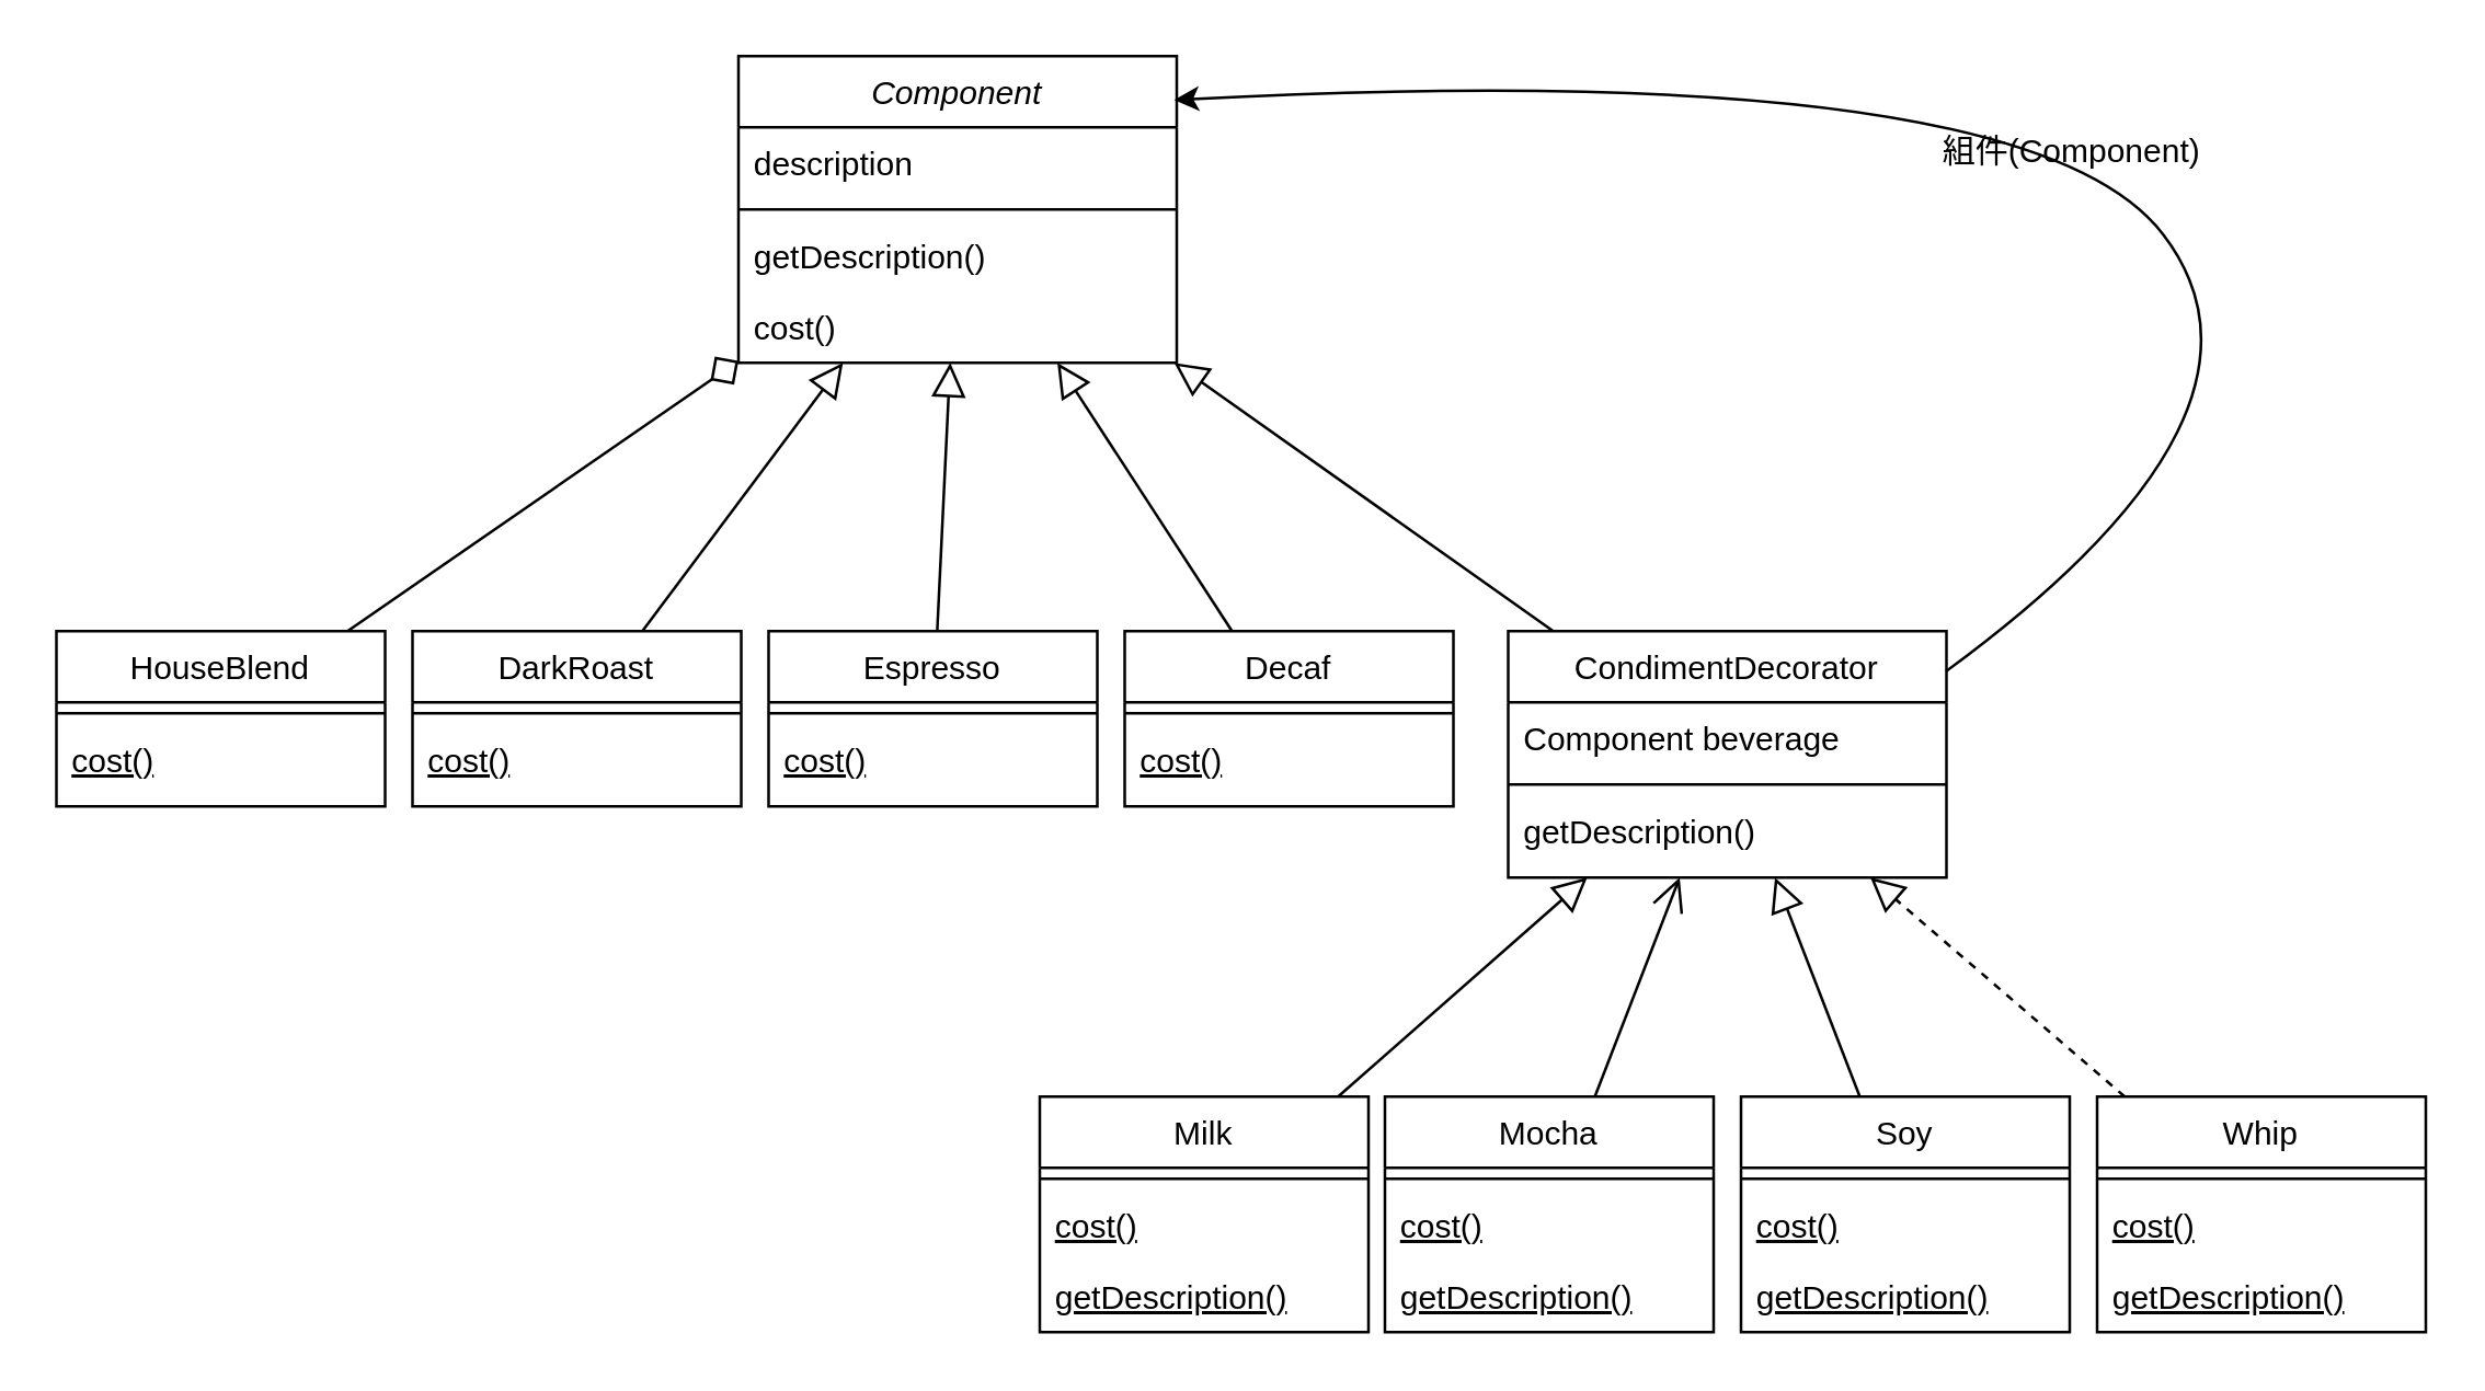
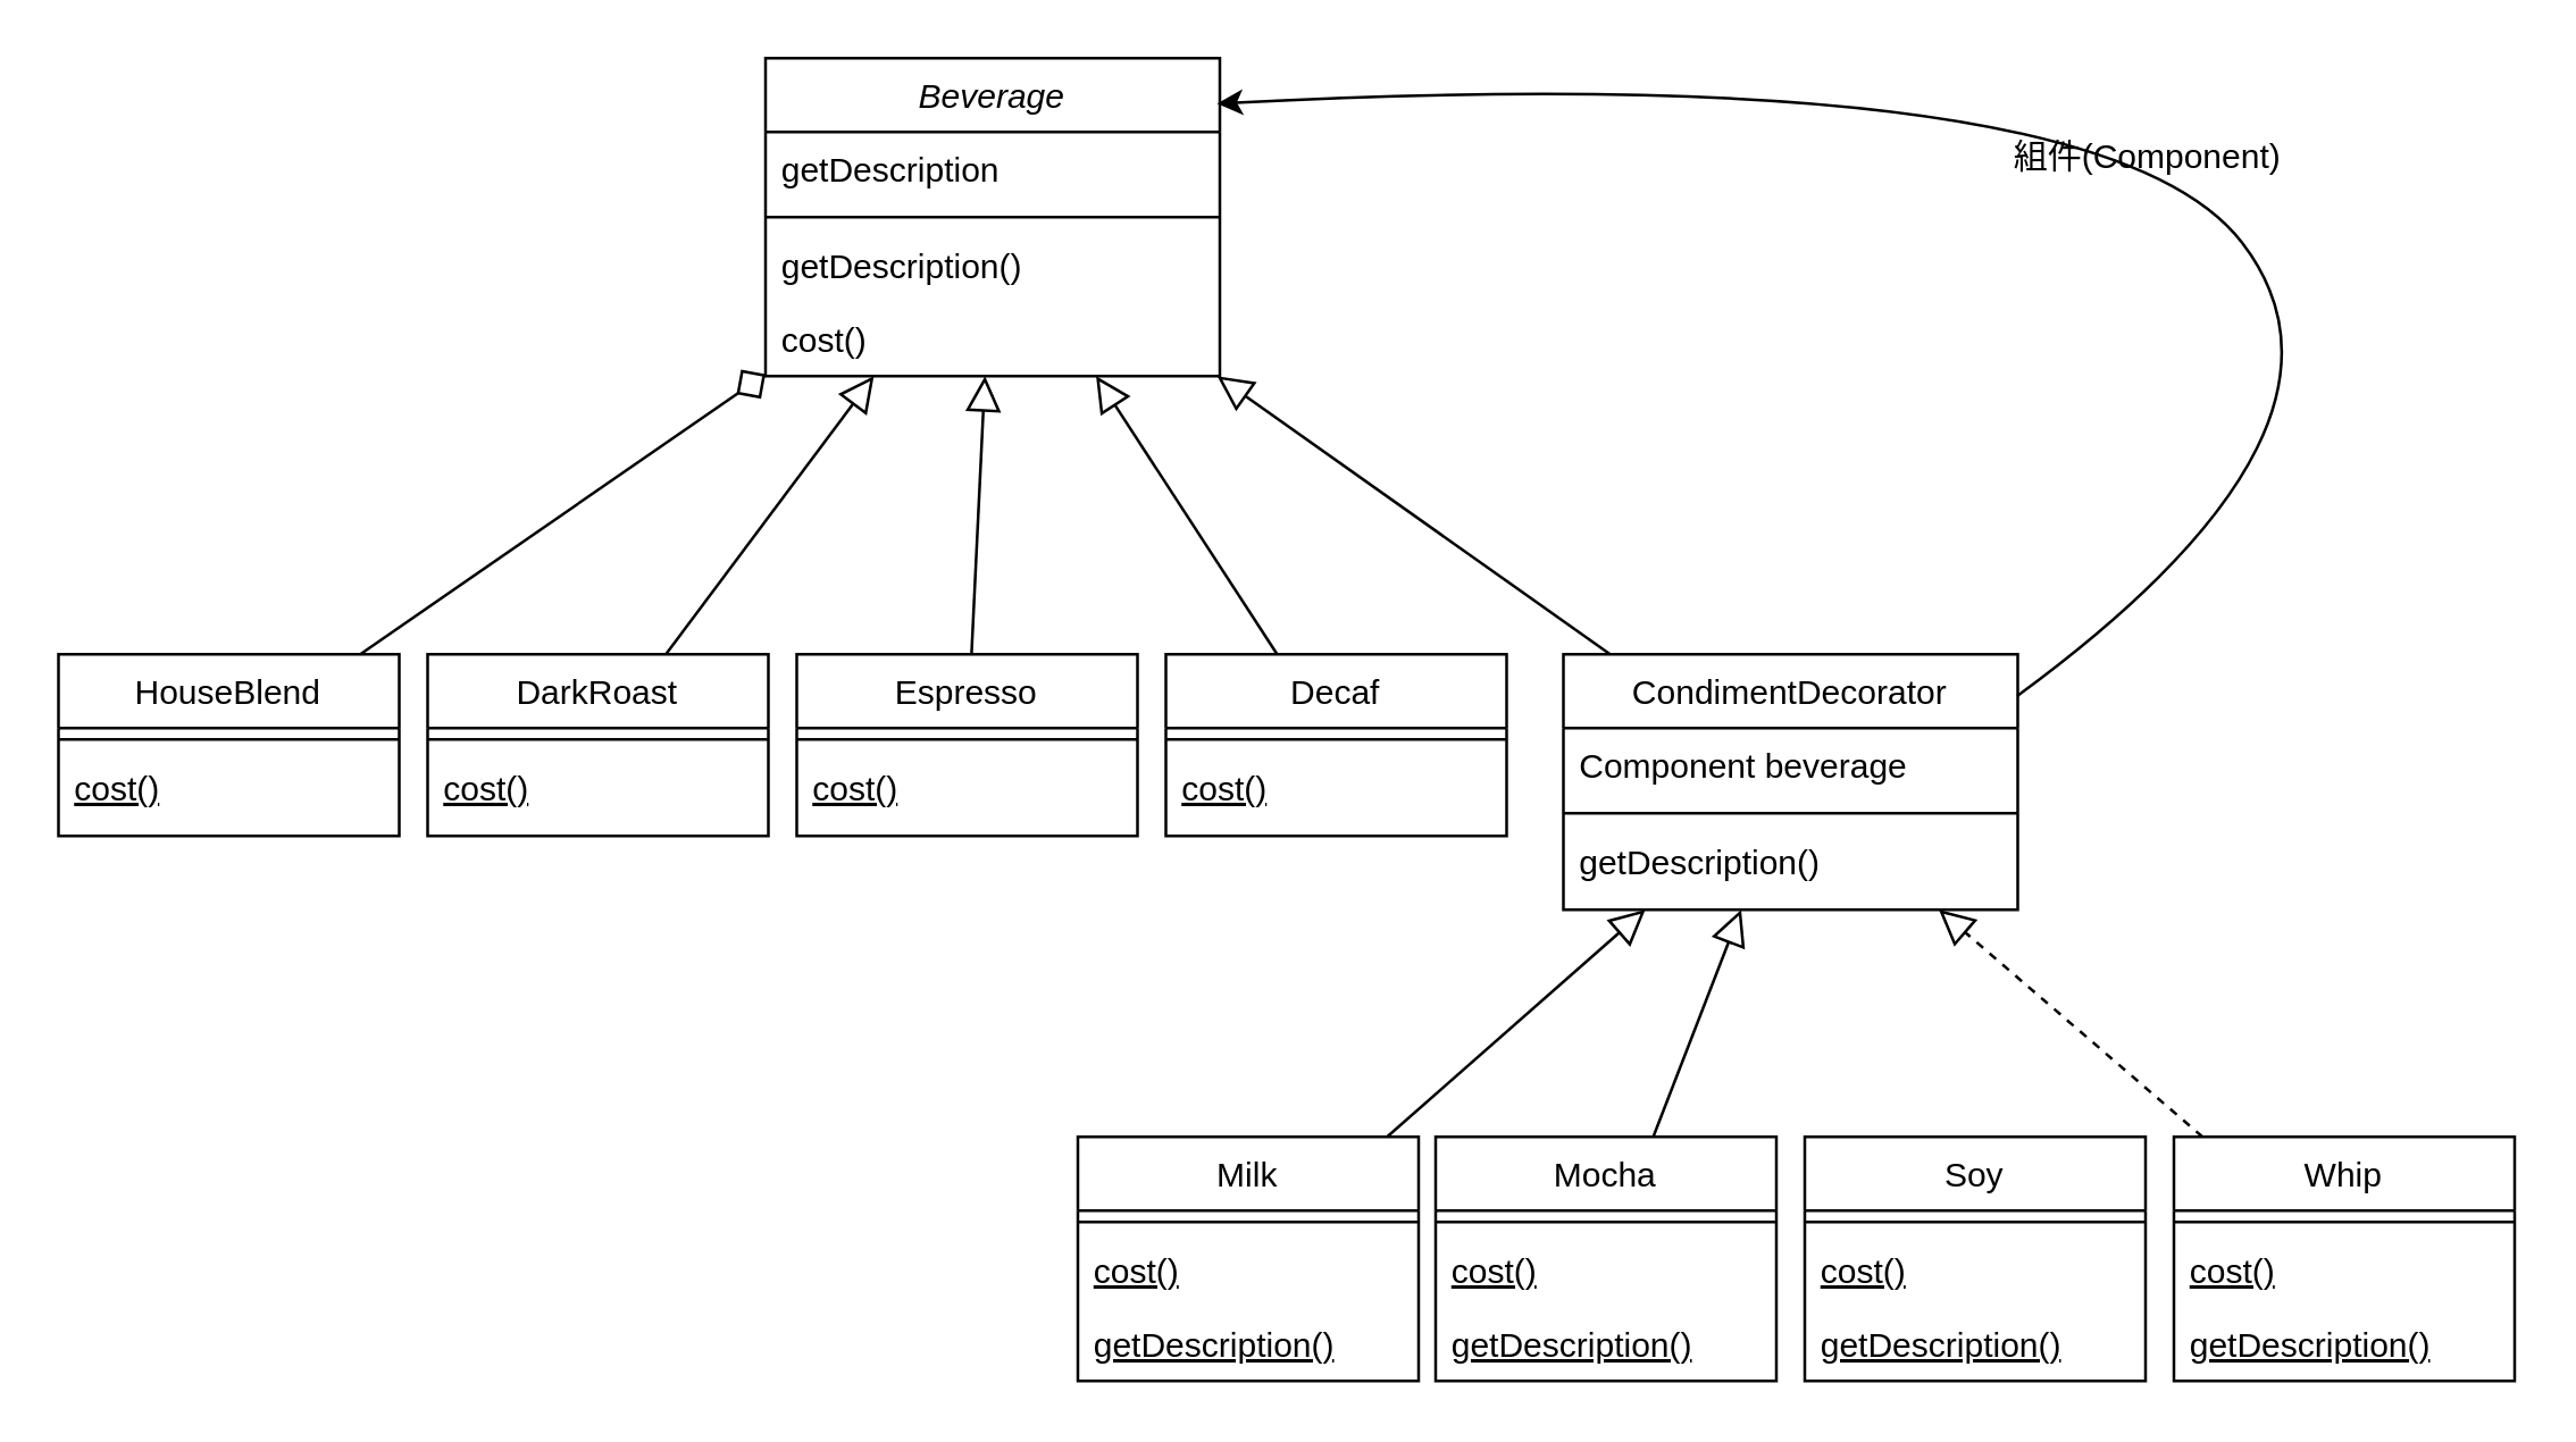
- <mxCell id="2" value="Component" style="swimlane;fontStyle=2;align=center;verticalAlign=top;childLayout=stackLayout;horizontal=1;startSize=26;horizontalStack=0;resizeParent=1;resizeLast=0;collapsible=1;marginBottom=0;rounded=0;shadow=0;strokeWidth=1;" parent="1" vertex="1"><mxGeometry x="269" y="20" width="160" height="112" as="geometry"><mxRectangle x="230" y="140" width="160" height="26" as="alternateBounds" /></mxGeometry></mxCell>
+ <mxCell id="2" value="Beverage" style="swimlane;fontStyle=2;align=center;verticalAlign=top;childLayout=stackLayout;horizontal=1;startSize=26;horizontalStack=0;resizeParent=1;resizeLast=0;collapsible=1;marginBottom=0;rounded=0;shadow=0;strokeWidth=1;" parent="1" vertex="1"><mxGeometry x="269" y="20" width="160" height="112" as="geometry"><mxRectangle x="230" y="140" width="160" height="26" as="alternateBounds" /></mxGeometry></mxCell>
- <mxCell id="3" value="description" style="text;align=left;verticalAlign=top;spacingLeft=4;spacingRight=4;overflow=hidden;rotatable=0;points=[[0,0.5],[1,0.5]];portConstraint=eastwest;" parent="2" vertex="1"><mxGeometry y="26" width="160" height="26" as="geometry" /></mxCell>
+ <mxCell id="3" value="getDescription" style="text;align=left;verticalAlign=top;spacingLeft=4;spacingRight=4;overflow=hidden;rotatable=0;points=[[0,0.5],[1,0.5]];portConstraint=eastwest;" parent="2" vertex="1"><mxGeometry y="26" width="160" height="26" as="geometry" /></mxCell>
- <mxCell id="38" value="" style="endArrow=open;endSize=10;endFill=0;shadow=0;strokeWidth=1;rounded=0;elbow=vertical;" edge="1" parent="1" source="34" target="11"><mxGeometry width="160" relative="1" as="geometry"><mxPoint x="536" y="380" as="sourcePoint" /><mxPoint x="688" y="320" as="targetPoint" /></mxGeometry></mxCell>
+ <mxCell id="38" value="" style="endArrow=block;endSize=10;endFill=0;shadow=0;strokeWidth=1;rounded=0;elbow=vertical;" edge="1" parent="1" source="34" target="11"><mxGeometry width="160" relative="1" as="geometry"><mxPoint x="536" y="380" as="sourcePoint" /><mxPoint x="688" y="320" as="targetPoint" /></mxGeometry></mxCell>
- <mxCell id="43" value="" style="endArrow=block;endSize=10;endFill=0;shadow=0;strokeWidth=1;rounded=0;elbow=vertical;" edge="1" parent="1" source="39" target="11"><mxGeometry width="160" relative="1" as="geometry"><mxPoint x="666" y="380" as="sourcePoint" /><mxPoint x="728" y="320" as="targetPoint" /></mxGeometry></mxCell>
